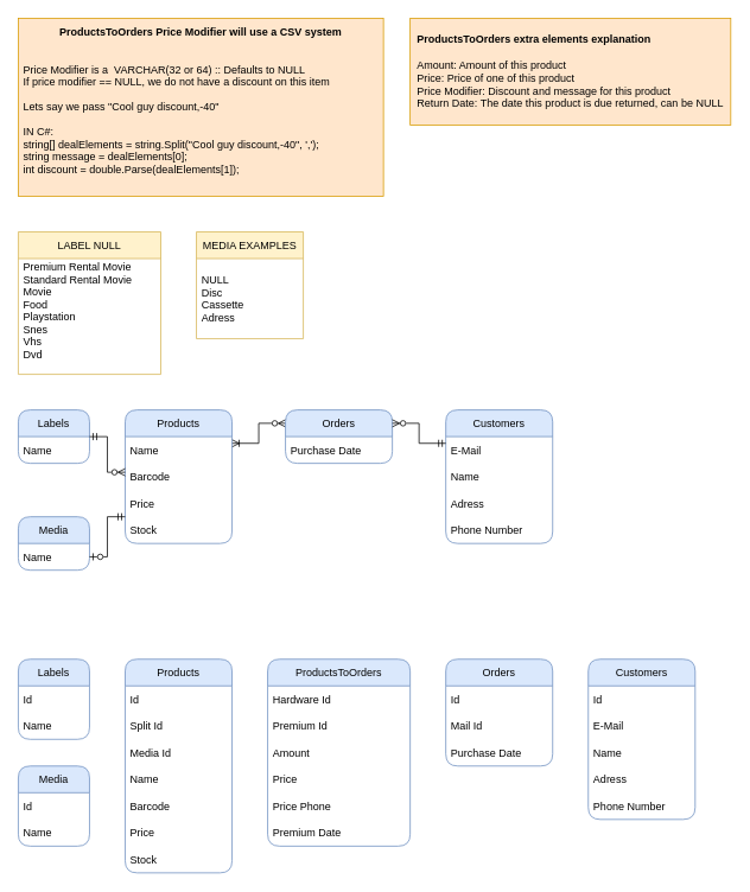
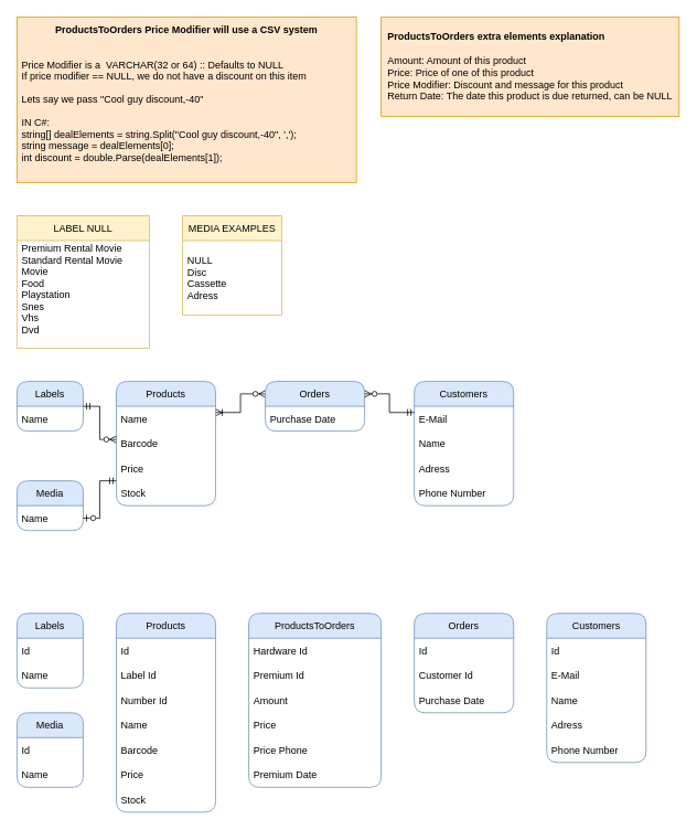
- <mxCell id="28" value="Split Id" style="text;strokeColor=none;fillColor=none;align=left;verticalAlign=middle;spacingLeft=4;spacingRight=4;overflow=hidden;points=[[0,0.5],[1,0.5]];portConstraint=eastwest;rotatable=0;rounded=0;" vertex="1" parent="26"><mxGeometry y="60" width="120" height="30" as="geometry" /></mxCell>
+ <mxCell id="28" value="Label Id" style="text;strokeColor=none;fillColor=none;align=left;verticalAlign=middle;spacingLeft=4;spacingRight=4;overflow=hidden;points=[[0,0.5],[1,0.5]];portConstraint=eastwest;rotatable=0;rounded=0;" vertex="1" parent="26"><mxGeometry y="60" width="120" height="30" as="geometry" /></mxCell>
- <mxCell id="39" value="Mail Id" style="text;strokeColor=none;fillColor=none;align=left;verticalAlign=middle;spacingLeft=4;spacingRight=4;overflow=hidden;points=[[0,0.5],[1,0.5]];portConstraint=eastwest;rotatable=0;rounded=0;" vertex="1" parent="37"><mxGeometry y="60" width="120" height="30" as="geometry" /></mxCell>
+ <mxCell id="39" value="Customer Id" style="text;strokeColor=none;fillColor=none;align=left;verticalAlign=middle;spacingLeft=4;spacingRight=4;overflow=hidden;points=[[0,0.5],[1,0.5]];portConstraint=eastwest;rotatable=0;rounded=0;" vertex="1" parent="37"><mxGeometry y="60" width="120" height="30" as="geometry" /></mxCell>
- <mxCell id="29" value="Media Id" style="text;strokeColor=none;fillColor=none;align=left;verticalAlign=middle;spacingLeft=4;spacingRight=4;overflow=hidden;points=[[0,0.5],[1,0.5]];portConstraint=eastwest;rotatable=0;rounded=0;" vertex="1" parent="26"><mxGeometry y="90" width="120" height="30" as="geometry" /></mxCell>
+ <mxCell id="29" value="Number Id" style="text;strokeColor=none;fillColor=none;align=left;verticalAlign=middle;spacingLeft=4;spacingRight=4;overflow=hidden;points=[[0,0.5],[1,0.5]];portConstraint=eastwest;rotatable=0;rounded=0;" vertex="1" parent="26"><mxGeometry y="90" width="120" height="30" as="geometry" /></mxCell>
